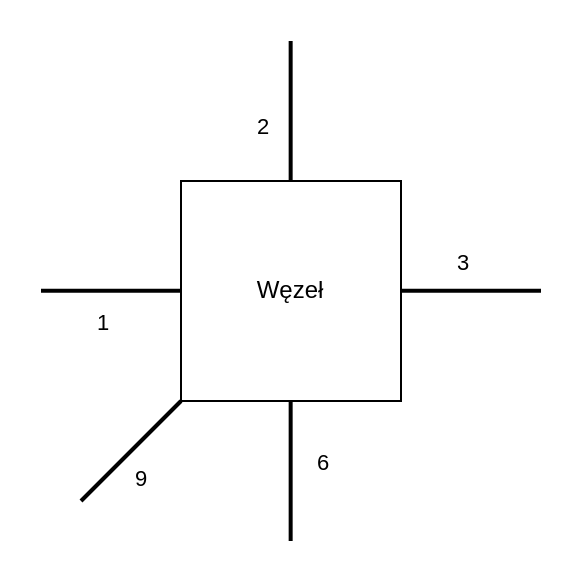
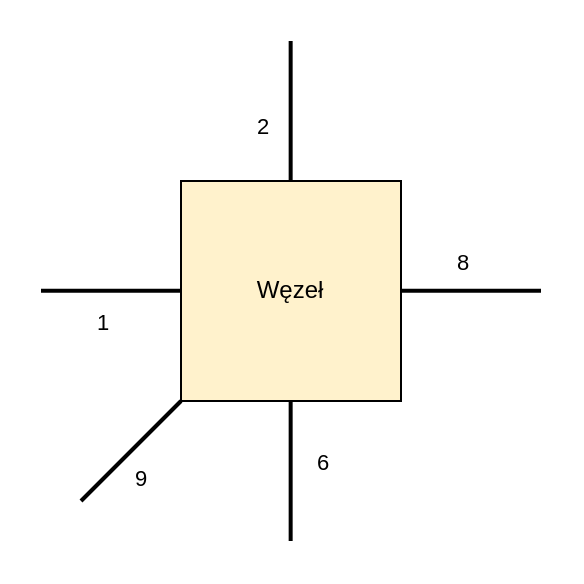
- <mxCell id="10" value="3" style="edgeLabel;html=1;align=center;verticalAlign=middle;resizable=0;points=[];" vertex="1" connectable="0" parent="1"><mxGeometry x="230" y="130" as="geometry" /></mxCell>
+ <mxCell id="10" value="8" style="edgeLabel;html=1;align=center;verticalAlign=middle;resizable=0;points=[];" vertex="1" connectable="0" parent="1"><mxGeometry x="230" y="130" as="geometry" /></mxCell>
- <mxCell id="2" value="Węzeł" style="rounded=0;whiteSpace=wrap;html=1;" vertex="1" parent="1"><mxGeometry x="90" y="90" width="110" height="110" as="geometry" /></mxCell>
+ <mxCell id="2" value="Węzeł" style="rounded=0;whiteSpace=wrap;html=1;fillColor=#fff2cc;" vertex="1" parent="1"><mxGeometry x="90" y="90" width="110" height="110" as="geometry" /></mxCell>
